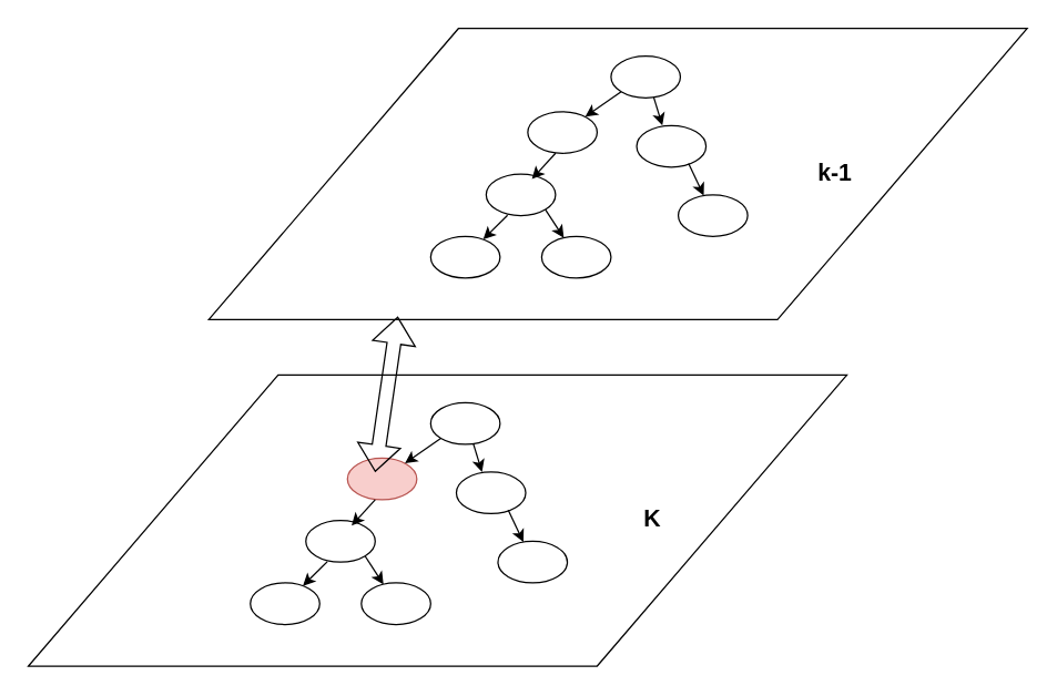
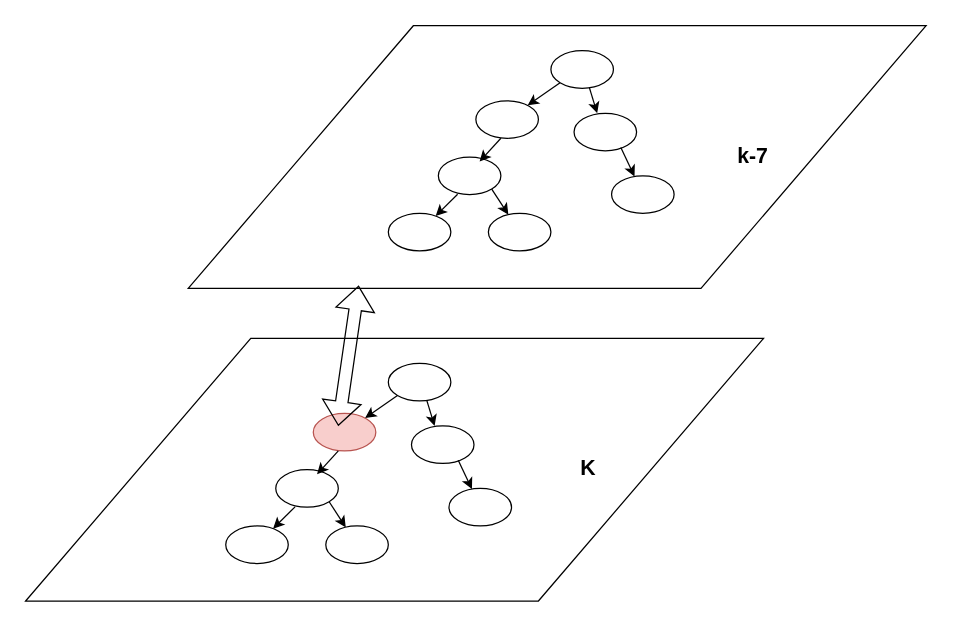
- <mxCell id="2" value="&amp;nbsp; &amp;nbsp; &amp;nbsp; &amp;nbsp; &amp;nbsp; &amp;nbsp; &amp;nbsp; &amp;nbsp; &amp;nbsp; &amp;nbsp; &amp;nbsp; &amp;nbsp; &amp;nbsp; &amp;nbsp; &amp;nbsp; &amp;nbsp; &amp;nbsp; &amp;nbsp; &amp;nbsp; &amp;nbsp; &amp;nbsp; &amp;nbsp; &amp;nbsp; &amp;nbsp; &amp;nbsp; &amp;nbsp; &amp;nbsp; &amp;nbsp; &amp;nbsp; &amp;nbsp; &amp;nbsp; &amp;nbsp; &amp;nbsp; &amp;nbsp; &amp;nbsp; &amp;nbsp; &amp;nbsp; &amp;nbsp; &amp;nbsp; &amp;nbsp; &amp;nbsp; &amp;nbsp; &amp;nbsp; &amp;nbsp; &amp;nbsp; &amp;nbsp; &amp;nbsp; &lt;b&gt;&lt;font style=&quot;font-size: 17px;&quot;&gt;k-1&lt;/font&gt;&lt;/b&gt;" style="shape=parallelogram;perimeter=parallelogramPerimeter;whiteSpace=wrap;html=1;fixedSize=1;size=180;" vertex="1" parent="1"><mxGeometry x="150" y="20" width="590" height="210" as="geometry" /></mxCell>
+ <mxCell id="2" value="&amp;nbsp; &amp;nbsp; &amp;nbsp; &amp;nbsp; &amp;nbsp; &amp;nbsp; &amp;nbsp; &amp;nbsp; &amp;nbsp; &amp;nbsp; &amp;nbsp; &amp;nbsp; &amp;nbsp; &amp;nbsp; &amp;nbsp; &amp;nbsp; &amp;nbsp; &amp;nbsp; &amp;nbsp; &amp;nbsp; &amp;nbsp; &amp;nbsp; &amp;nbsp; &amp;nbsp; &amp;nbsp; &amp;nbsp; &amp;nbsp; &amp;nbsp; &amp;nbsp; &amp;nbsp; &amp;nbsp; &amp;nbsp; &amp;nbsp; &amp;nbsp; &amp;nbsp; &amp;nbsp; &amp;nbsp; &amp;nbsp; &amp;nbsp; &amp;nbsp; &amp;nbsp; &amp;nbsp; &amp;nbsp; &amp;nbsp; &amp;nbsp; &amp;nbsp; &amp;nbsp; &lt;b&gt;&lt;font style=&quot;font-size: 17px;&quot;&gt;k-7&lt;/font&gt;&lt;/b&gt;" style="shape=parallelogram;perimeter=parallelogramPerimeter;whiteSpace=wrap;html=1;fixedSize=1;size=180;" vertex="1" parent="1"><mxGeometry x="150" y="20" width="590" height="210" as="geometry" /></mxCell>
